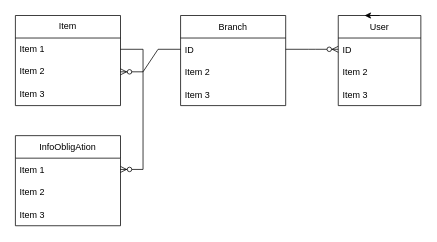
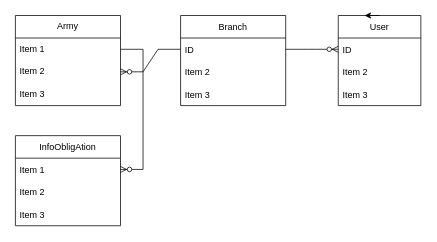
- <mxCell id="17" value="Item" style="swimlane;fontStyle=0;childLayout=stackLayout;horizontal=1;startSize=30;horizontalStack=0;resizeParent=1;resizeParentMax=0;resizeLast=0;collapsible=1;marginBottom=0;whiteSpace=wrap;html=1;" vertex="1" parent="1"><mxGeometry x="20" y="20" width="140" height="120" as="geometry" /></mxCell>
+ <mxCell id="17" value="Army" style="swimlane;fontStyle=0;childLayout=stackLayout;horizontal=1;startSize=30;horizontalStack=0;resizeParent=1;resizeParentMax=0;resizeLast=0;collapsible=1;marginBottom=0;whiteSpace=wrap;html=1;" vertex="1" parent="1"><mxGeometry x="20" y="20" width="140" height="120" as="geometry" /></mxCell>
